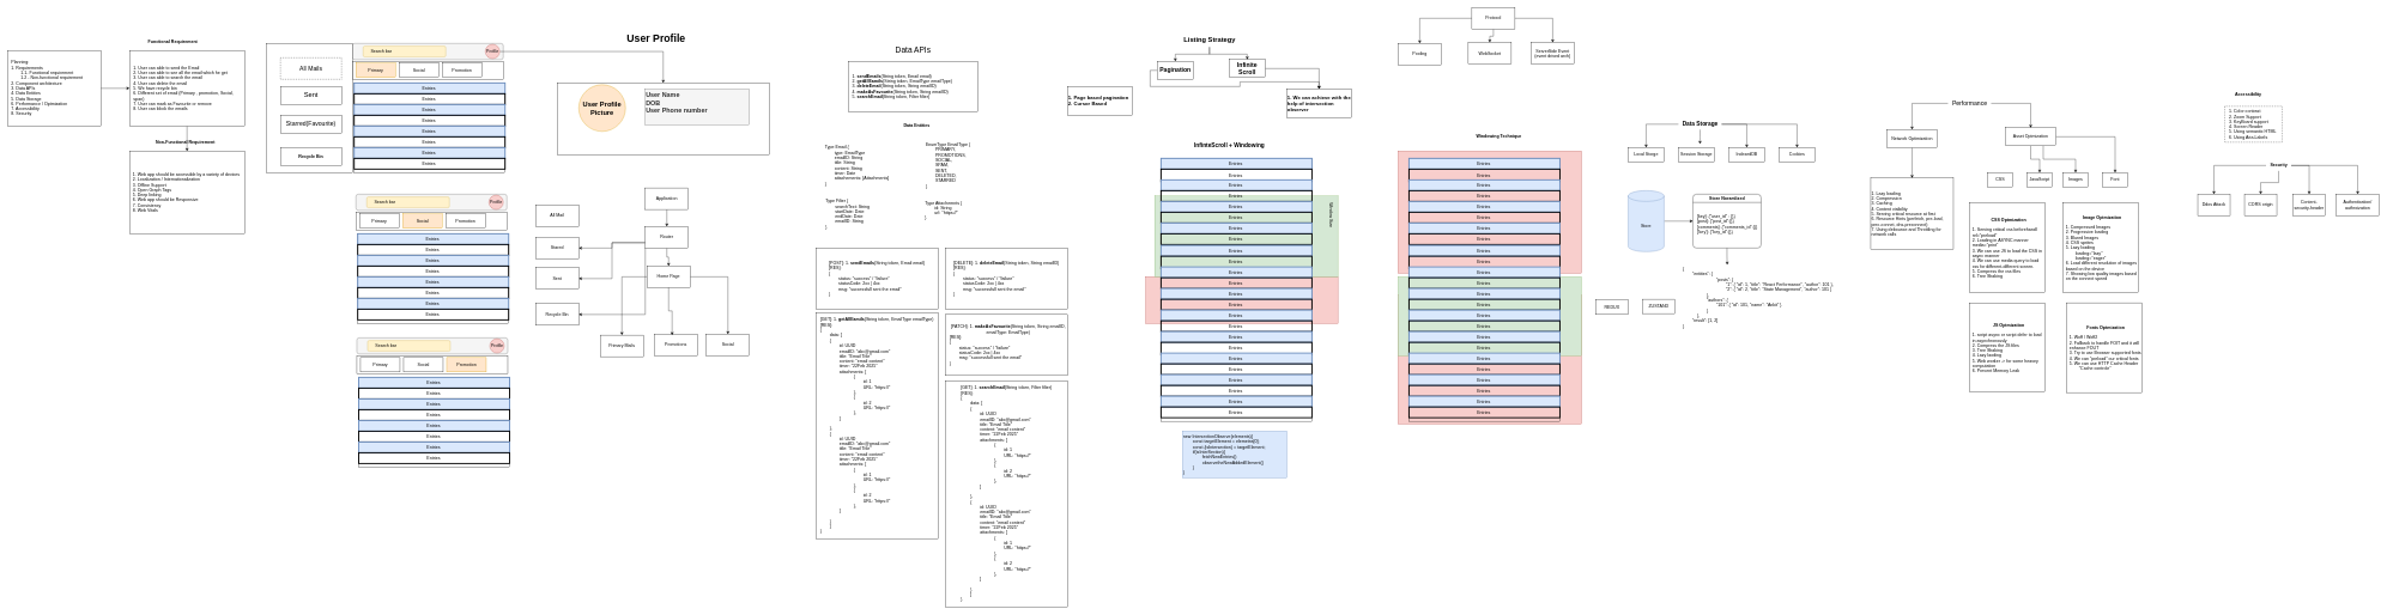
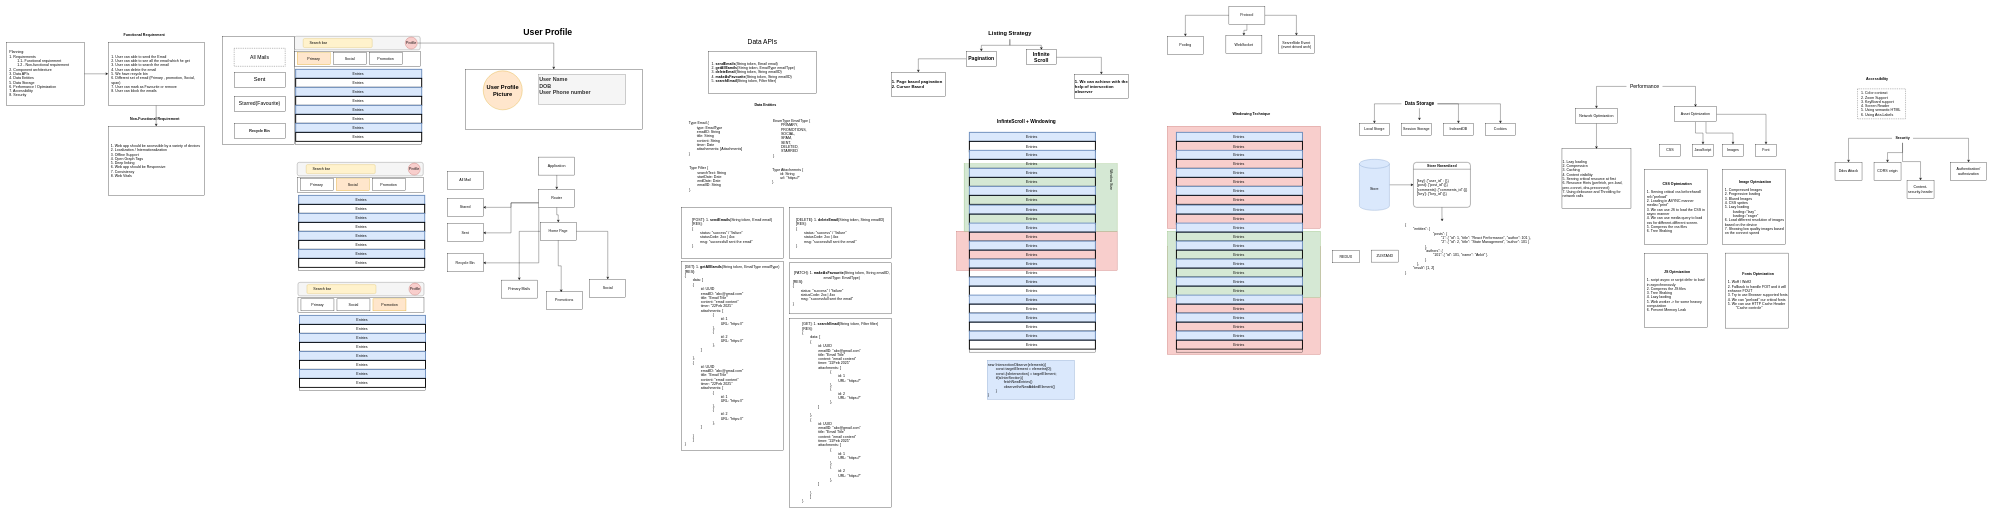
- <mxCell id="117" style="edgeStyle=orthogonalEdgeStyle;rounded=0;orthogonalLoop=1;jettySize=auto;html=1;exitX=0;exitY=0.5;exitDx=0;exitDy=0;" edge="1" parent="1" source="118" target="122"><mxGeometry relative="1" as="geometry" /></mxCell>
+ <mxCell id="117" style="edgeStyle=orthogonalEdgeStyle;rounded=0;orthogonalLoop=1;jettySize=auto;html=1;exitX=0;exitY=0.5;exitDx=0;exitDy=0;" edge="1" parent="1" source="118" target="121"><mxGeometry relative="1" as="geometry" /></mxCell>
- <mxCell id="216" value="Content-security-header" style="whiteSpace=wrap;html=1;" vertex="1" parent="1"><mxGeometry x="6380" y="540" width="90" height="60" as="geometry" /></mxCell>
+ <mxCell id="216" value="Content-security-header" style="whiteSpace=wrap;html=1;" vertex="1" parent="1"><mxGeometry x="6355" y="600" width="90" height="60" as="geometry" /></mxCell>
- <mxCell id="86" value="Promotions" style="whiteSpace=wrap;html=1;" vertex="1" parent="1"><mxGeometry x="1820" y="930" width="120" height="60" as="geometry" /></mxCell>
+ <mxCell id="86" value="Promotions" style="whiteSpace=wrap;html=1;" vertex="1" parent="1"><mxGeometry x="1820" y="970" width="120" height="60" as="geometry" /></mxCell>
